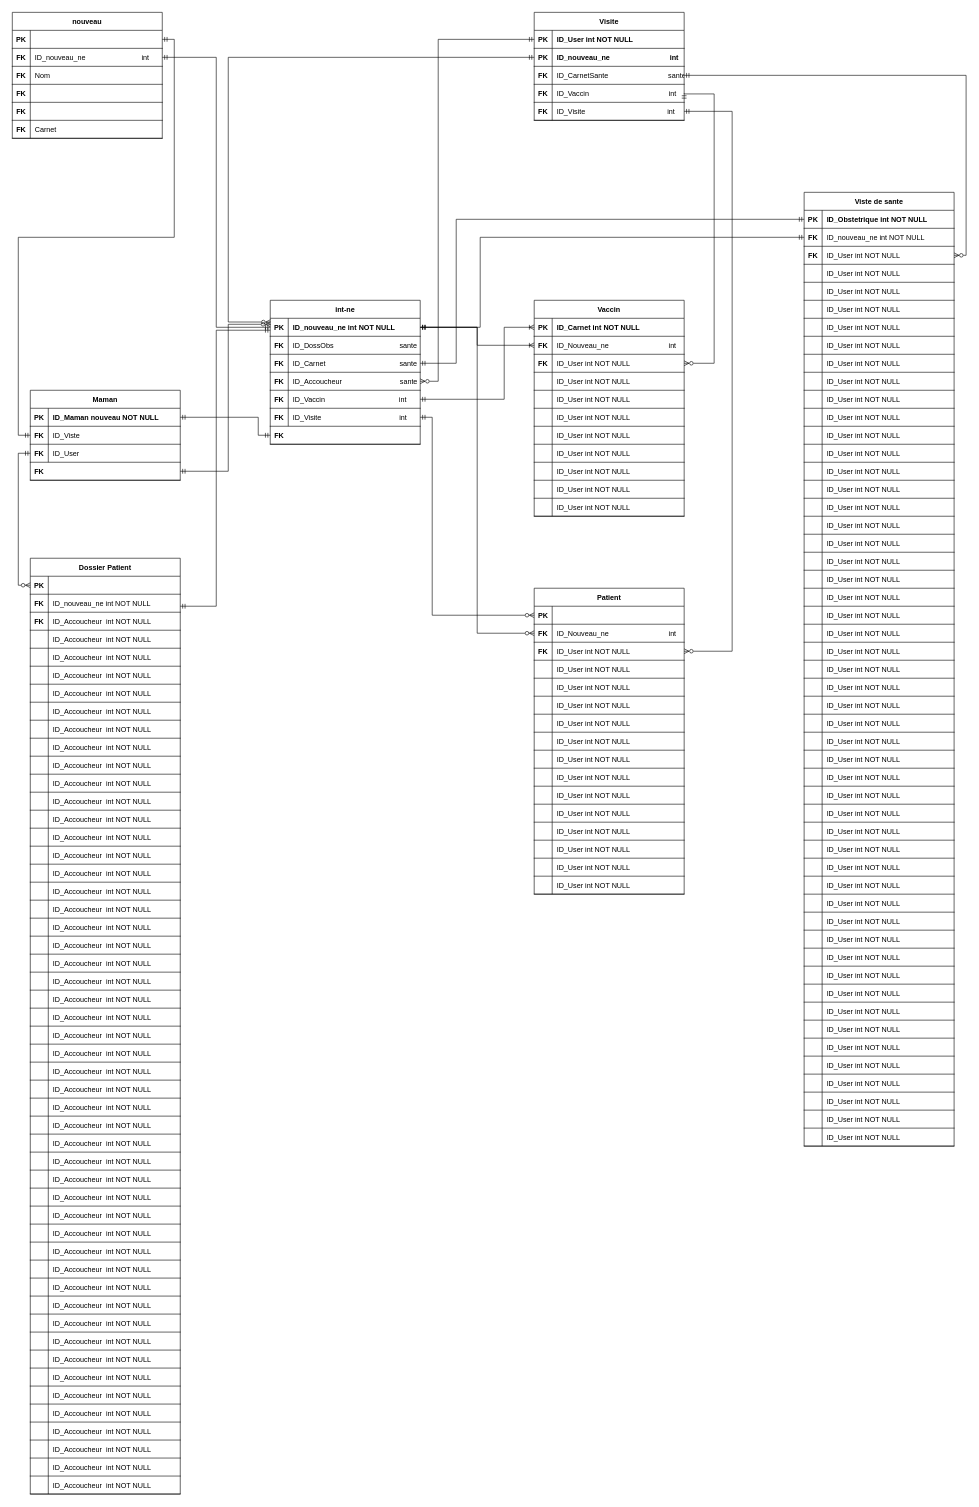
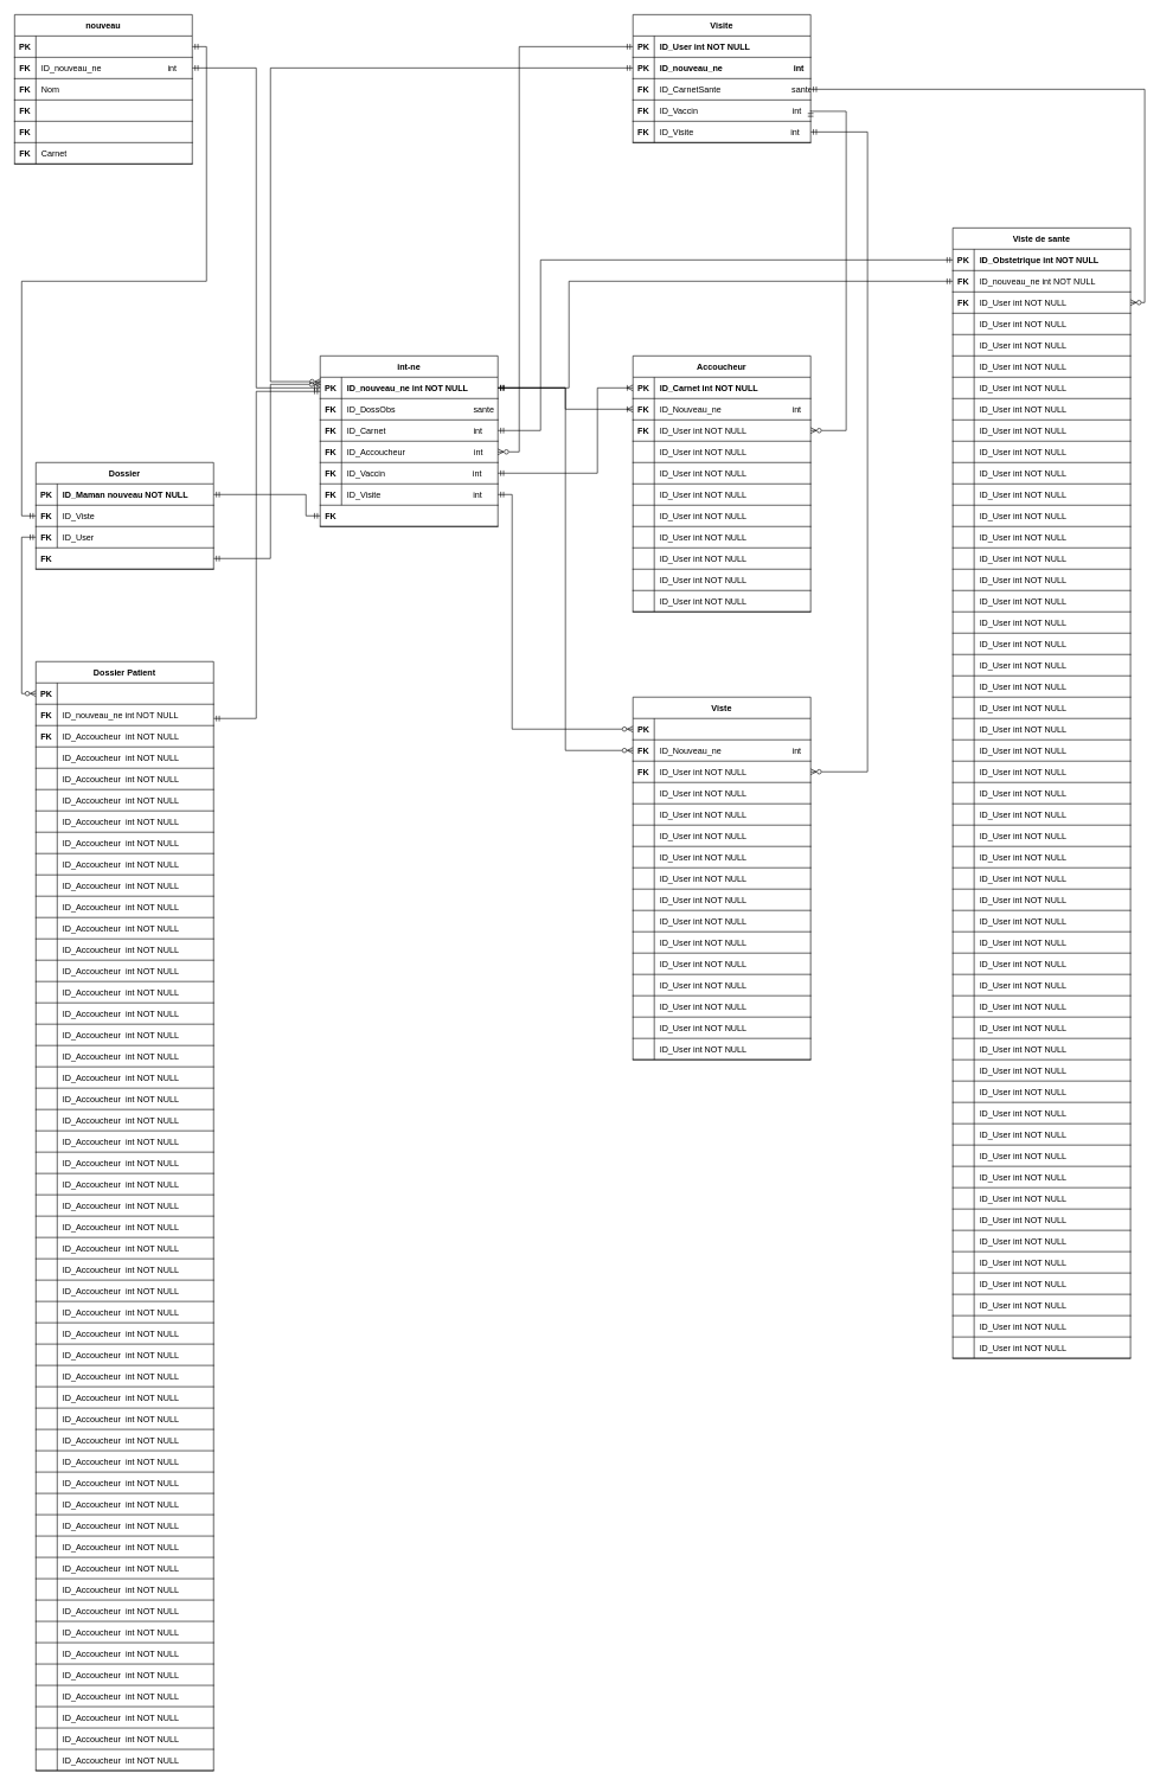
- <mxCell id="354" value="Vaccin" style="shape=table;startSize=30;container=1;collapsible=1;childLayout=tableLayout;fixedRows=1;rowLines=0;fontStyle=1;align=center;resizeLast=1;" vertex="1" parent="1"><mxGeometry x="890" y="500" width="250" height="360" as="geometry" /></mxCell>
+ <mxCell id="354" value="Accoucheur" style="shape=table;startSize=30;container=1;collapsible=1;childLayout=tableLayout;fixedRows=1;rowLines=0;fontStyle=1;align=center;resizeLast=1;" vertex="1" parent="1"><mxGeometry x="890" y="500" width="250" height="360" as="geometry" /></mxCell>
- <mxCell id="323" value="ID_Carnet                                     sante " style="shape=partialRectangle;overflow=hidden;connectable=0;fillColor=none;top=0;left=0;bottom=0;right=0;align=left;spacingLeft=6;fontStyle=0;" vertex="1" parent="321"><mxGeometry x="30" width="220" height="30" as="geometry"><mxRectangle width="220" height="30" as="alternateBounds" /></mxGeometry></mxCell>
+ <mxCell id="323" value="ID_Carnet                                     int " style="shape=partialRectangle;overflow=hidden;connectable=0;fillColor=none;top=0;left=0;bottom=0;right=0;align=left;spacingLeft=6;fontStyle=0;" vertex="1" parent="321"><mxGeometry x="30" width="220" height="30" as="geometry"><mxRectangle width="220" height="30" as="alternateBounds" /></mxGeometry></mxCell>
- <mxCell id="326" value="ID_Accoucheur                             sante" style="shape=partialRectangle;overflow=hidden;connectable=0;fillColor=none;top=0;left=0;bottom=0;right=0;align=left;spacingLeft=6;fontStyle=0;" vertex="1" parent="324"><mxGeometry x="30" width="220" height="30" as="geometry"><mxRectangle width="220" height="30" as="alternateBounds" /></mxGeometry></mxCell>
+ <mxCell id="326" value="ID_Accoucheur                             int" style="shape=partialRectangle;overflow=hidden;connectable=0;fillColor=none;top=0;left=0;bottom=0;right=0;align=left;spacingLeft=6;fontStyle=0;" vertex="1" parent="324"><mxGeometry x="30" width="220" height="30" as="geometry"><mxRectangle width="220" height="30" as="alternateBounds" /></mxGeometry></mxCell>
- <mxCell id="459" value="Maman" style="shape=table;startSize=30;container=1;collapsible=1;childLayout=tableLayout;fixedRows=1;rowLines=0;fontStyle=1;align=center;resizeLast=1;" vertex="1" parent="1"><mxGeometry x="50" y="650" width="250" height="150" as="geometry" /></mxCell>
+ <mxCell id="459" value="Dossier" style="shape=table;startSize=30;container=1;collapsible=1;childLayout=tableLayout;fixedRows=1;rowLines=0;fontStyle=1;align=center;resizeLast=1;" vertex="1" parent="1"><mxGeometry x="50" y="650" width="250" height="150" as="geometry" /></mxCell>
- <mxCell id="388" value="Patient" style="shape=table;startSize=30;container=1;collapsible=1;childLayout=tableLayout;fixedRows=1;rowLines=0;fontStyle=1;align=center;resizeLast=1;" vertex="1" parent="1"><mxGeometry x="890" y="980" width="250" height="510" as="geometry" /></mxCell>
+ <mxCell id="388" value="Viste" style="shape=table;startSize=30;container=1;collapsible=1;childLayout=tableLayout;fixedRows=1;rowLines=0;fontStyle=1;align=center;resizeLast=1;" vertex="1" parent="1"><mxGeometry x="890" y="980" width="250" height="510" as="geometry" /></mxCell>
